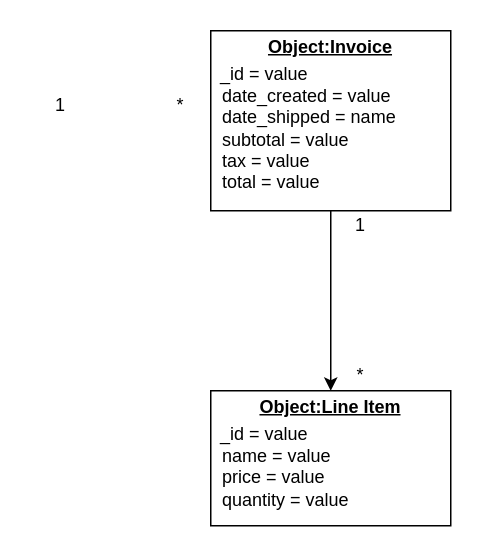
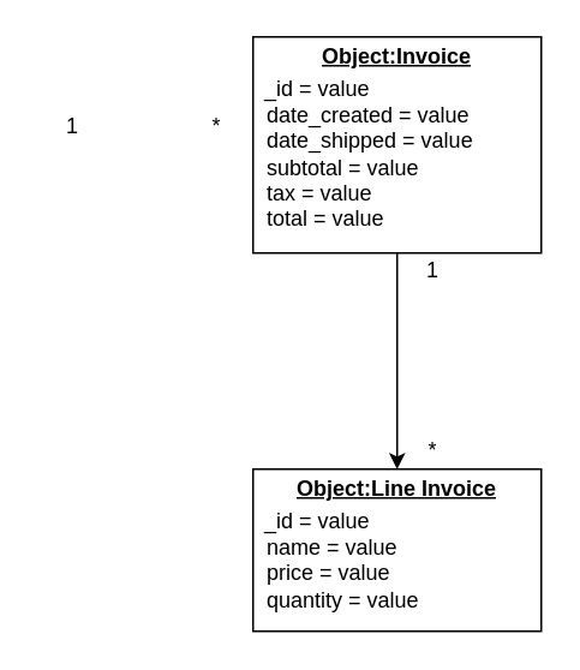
- <mxCell id="3" value="&lt;p style=&quot;margin: 0px ; margin-top: 4px ; text-align: center ; text-decoration: underline&quot;&gt;&lt;b&gt;Object:Invoice&lt;/b&gt;&lt;/p&gt;&lt;p style=&quot;margin: 4px 0px 0px&quot;&gt;&lt;span&gt;&amp;nbsp; _id = value&lt;/span&gt;&lt;/p&gt;&lt;p style=&quot;margin: 0px ; margin-left: 8px&quot;&gt;date_created = value&lt;br&gt;date_shipped = name&lt;/p&gt;&lt;p style=&quot;margin: 0px ; margin-left: 8px&quot;&gt;subtotal = value&lt;/p&gt;&lt;p style=&quot;margin: 0px ; margin-left: 8px&quot;&gt;tax = value&lt;/p&gt;&lt;p style=&quot;margin: 0px ; margin-left: 8px&quot;&gt;total = value&lt;/p&gt;" style="verticalAlign=top;align=left;overflow=fill;fontSize=12;fontFamily=Helvetica;html=1;" vertex="1" parent="1"><mxGeometry x="140" y="20" width="160" height="120" as="geometry" /></mxCell>
+ <mxCell id="3" value="&lt;p style=&quot;margin: 0px ; margin-top: 4px ; text-align: center ; text-decoration: underline&quot;&gt;&lt;b&gt;Object:Invoice&lt;/b&gt;&lt;/p&gt;&lt;p style=&quot;margin: 4px 0px 0px&quot;&gt;&lt;span&gt;&amp;nbsp; _id = value&lt;/span&gt;&lt;/p&gt;&lt;p style=&quot;margin: 0px ; margin-left: 8px&quot;&gt;date_created = value&lt;br&gt;date_shipped = value&lt;/p&gt;&lt;p style=&quot;margin: 0px ; margin-left: 8px&quot;&gt;subtotal = value&lt;/p&gt;&lt;p style=&quot;margin: 0px ; margin-left: 8px&quot;&gt;tax = value&lt;/p&gt;&lt;p style=&quot;margin: 0px ; margin-left: 8px&quot;&gt;total = value&lt;/p&gt;" style="verticalAlign=top;align=left;overflow=fill;fontSize=12;fontFamily=Helvetica;html=1;" vertex="1" parent="1"><mxGeometry x="140" y="20" width="160" height="120" as="geometry" /></mxCell>
- <mxCell id="4" value="&lt;p style=&quot;margin: 0px ; margin-top: 4px ; text-align: center ; text-decoration: underline&quot;&gt;&lt;b&gt;Object:Line Item&lt;/b&gt;&lt;/p&gt;&lt;p style=&quot;margin: 4px 0px 0px&quot;&gt;&lt;span&gt;&amp;nbsp; _id = value&lt;/span&gt;&lt;/p&gt;&lt;p style=&quot;margin: 0px ; margin-left: 8px&quot;&gt;name = value&lt;br&gt;price = value&lt;/p&gt;&lt;p style=&quot;margin: 0px ; margin-left: 8px&quot;&gt;quantity = value&lt;/p&gt;" style="verticalAlign=top;align=left;overflow=fill;fontSize=12;fontFamily=Helvetica;html=1;" vertex="1" parent="1"><mxGeometry x="140" y="260" width="160" height="90" as="geometry" /></mxCell>
+ <mxCell id="4" value="&lt;p style=&quot;margin: 0px ; margin-top: 4px ; text-align: center ; text-decoration: underline&quot;&gt;&lt;b&gt;Object:Line Invoice&lt;/b&gt;&lt;/p&gt;&lt;p style=&quot;margin: 4px 0px 0px&quot;&gt;&lt;span&gt;&amp;nbsp; _id = value&lt;/span&gt;&lt;/p&gt;&lt;p style=&quot;margin: 0px ; margin-left: 8px&quot;&gt;name = value&lt;br&gt;price = value&lt;/p&gt;&lt;p style=&quot;margin: 0px ; margin-left: 8px&quot;&gt;quantity = value&lt;/p&gt;" style="verticalAlign=top;align=left;overflow=fill;fontSize=12;fontFamily=Helvetica;html=1;" vertex="1" parent="1"><mxGeometry x="140" y="260" width="160" height="90" as="geometry" /></mxCell>
